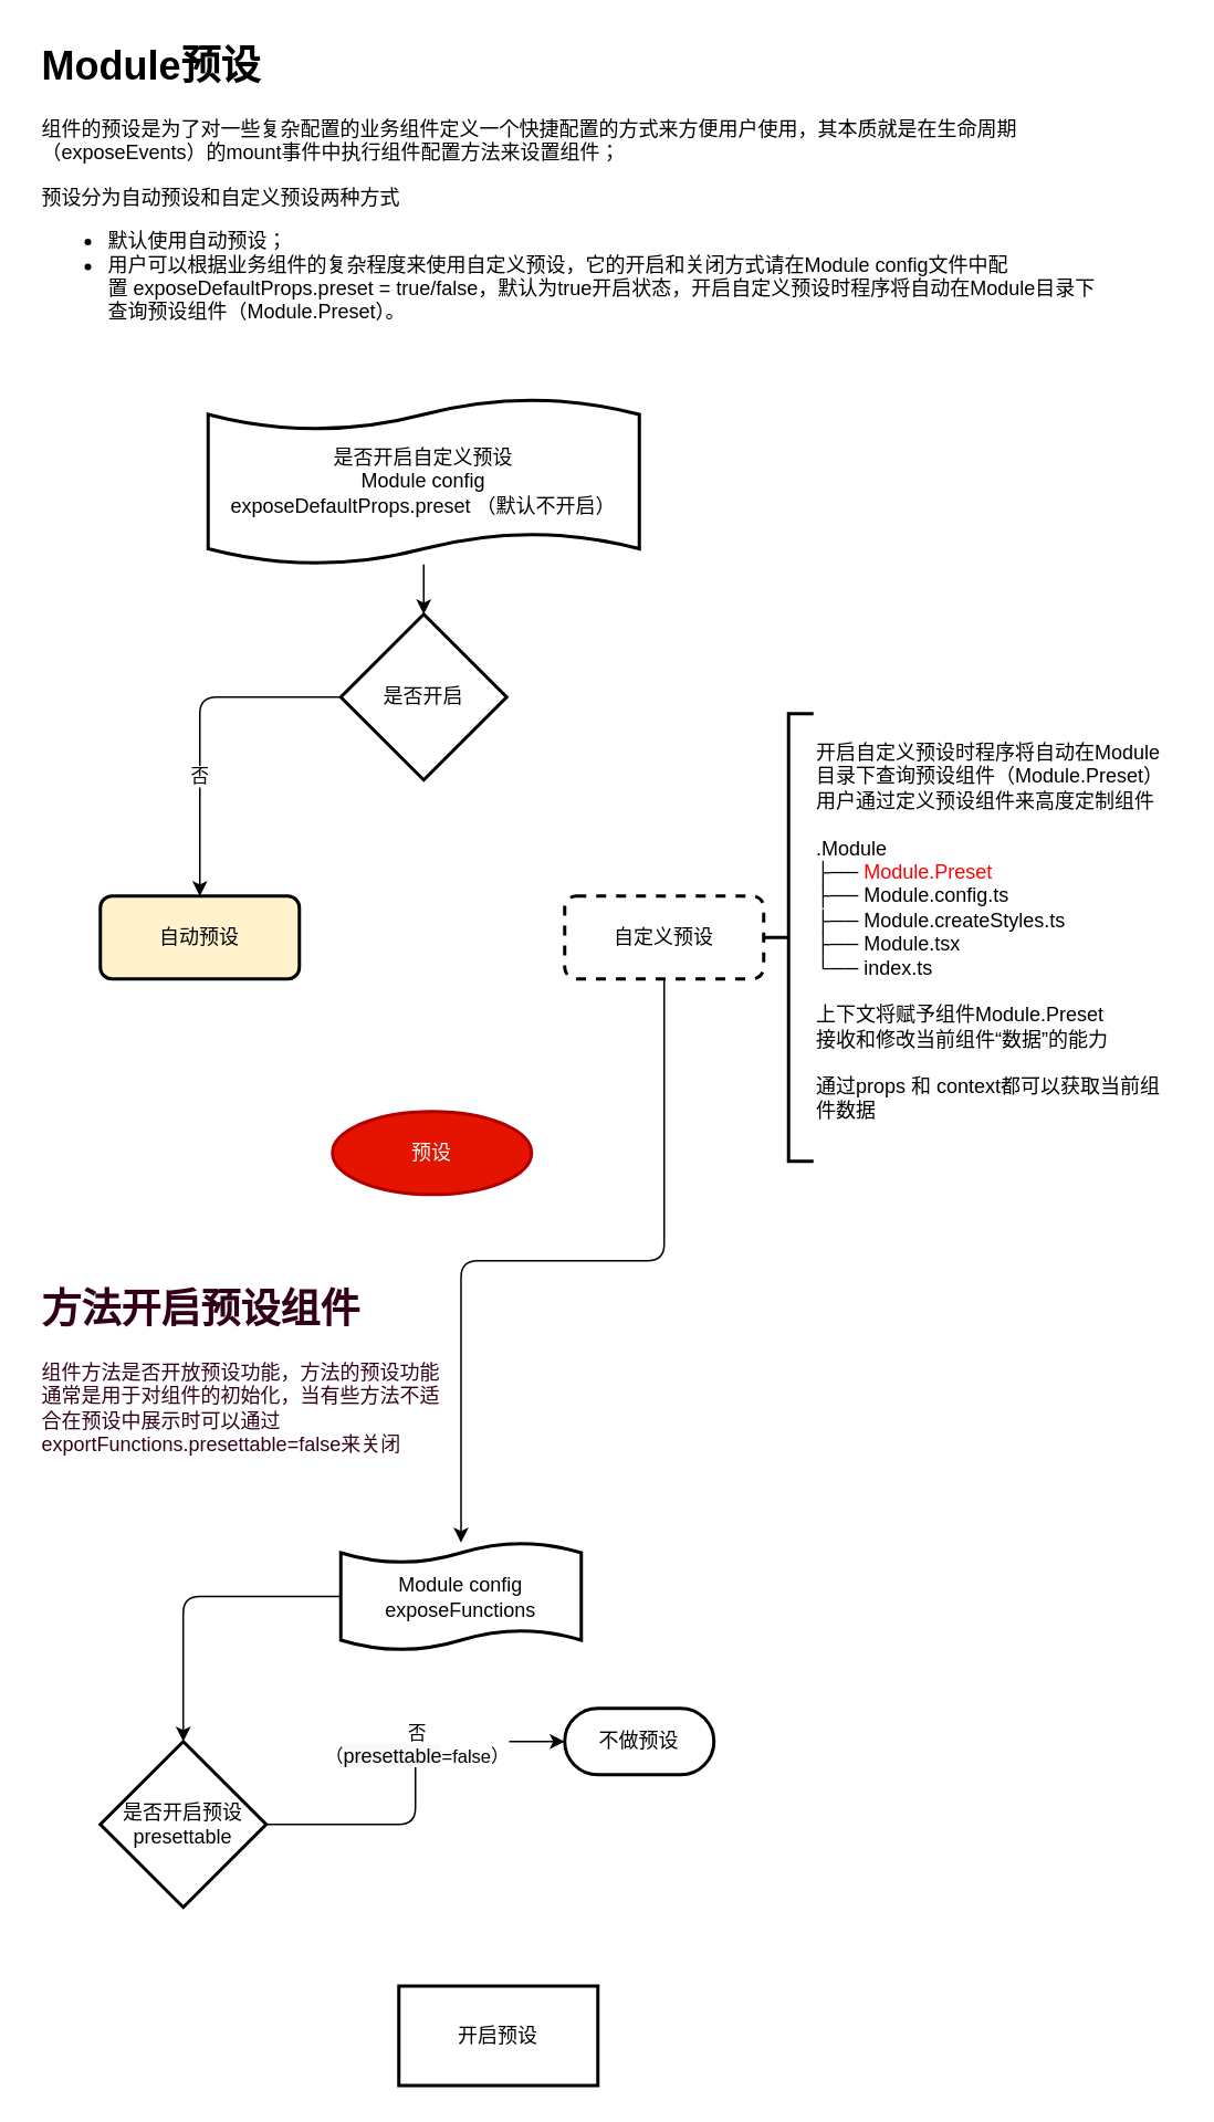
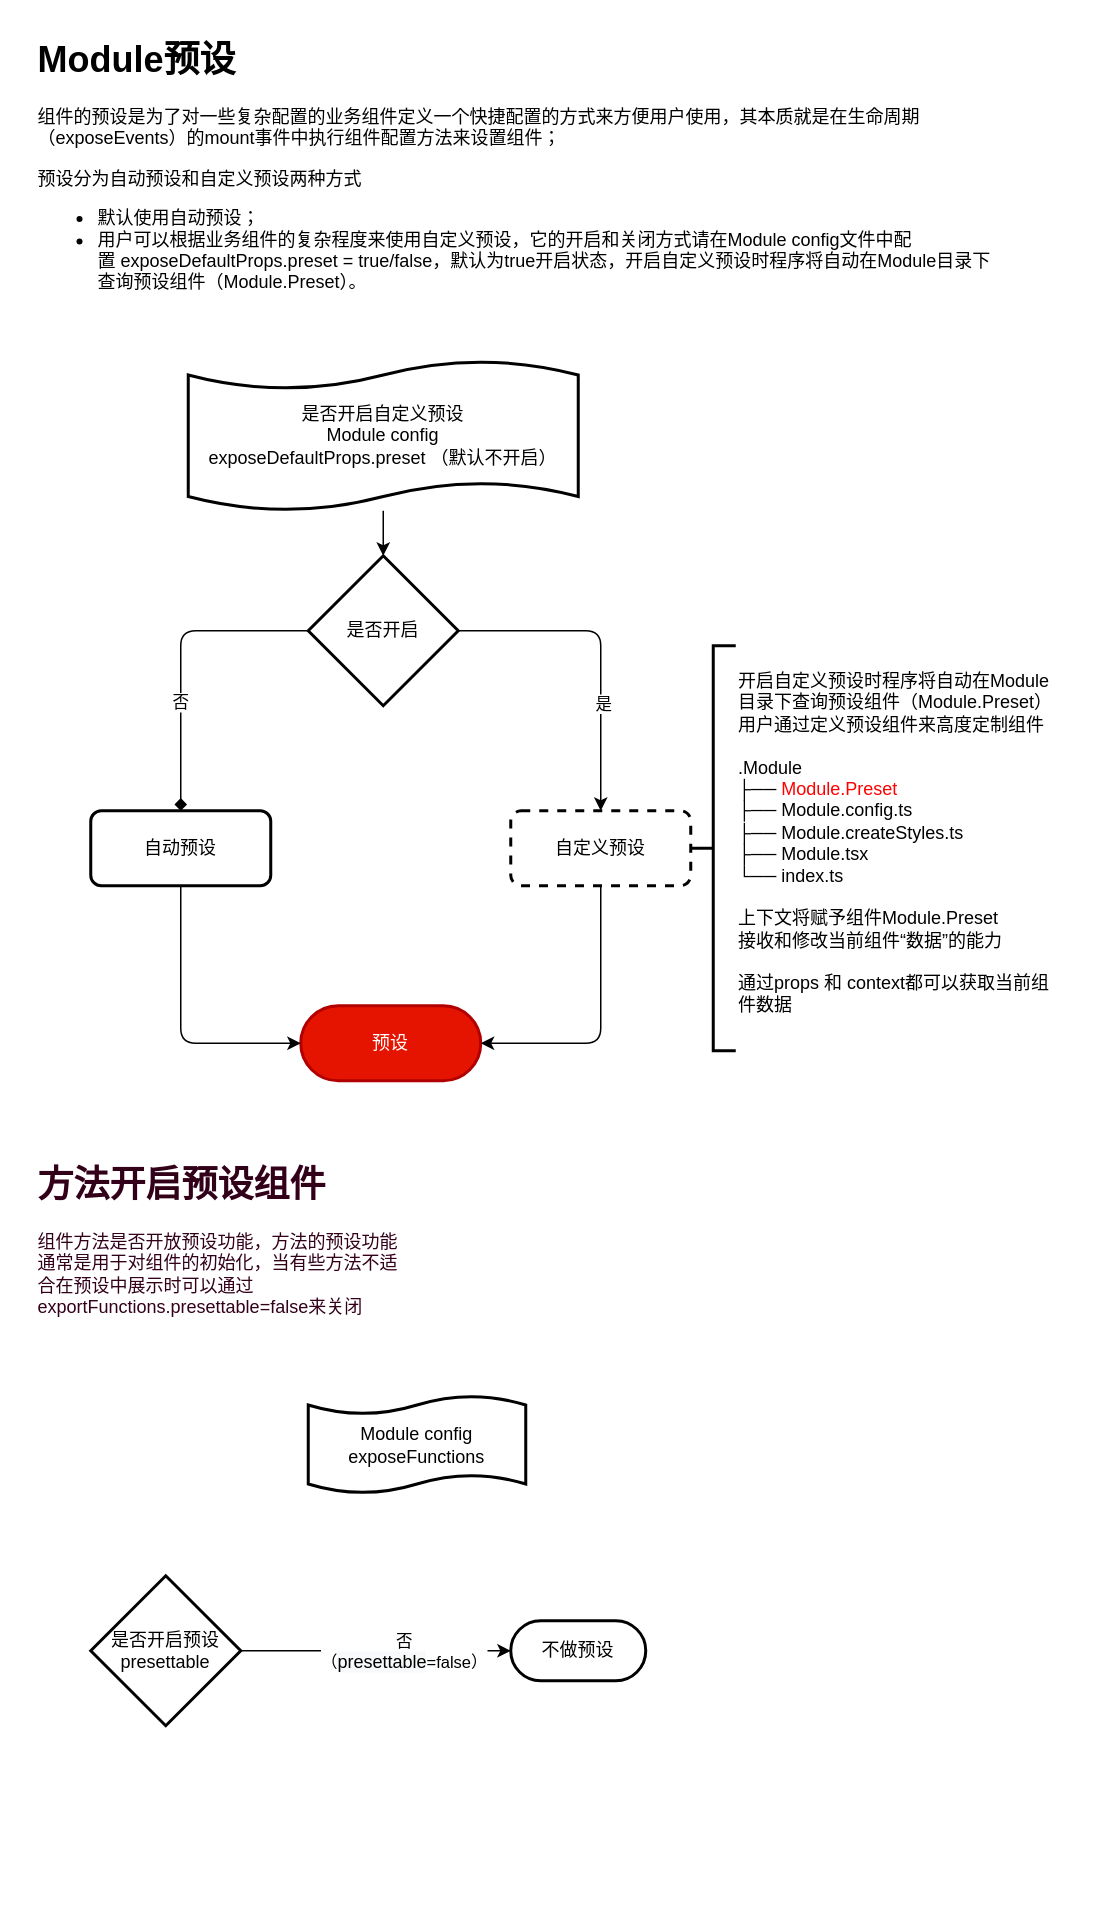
+ <mxCell id="14" style="edgeStyle=orthogonalEdgeStyle;html=1;exitX=1;exitY=0.5;exitDx=0;exitDy=0;exitPerimeter=0;entryX=0.5;entryY=0;entryDx=0;entryDy=0;strokeColor=default;" edge="1" parent="1" source="16" target="19"><mxGeometry relative="1" as="geometry" /></mxCell>
+ <mxCell id="15" value="是" style="edgeLabel;html=1;align=center;verticalAlign=middle;resizable=0;points=[];" vertex="1" connectable="0" parent="14"><mxGeometry x="0.326" y="1" relative="1" as="geometry"><mxPoint as="offset" /></mxGeometry></mxCell>
- <mxCell id="12" style="edgeStyle=orthogonalEdgeStyle;html=1;exitX=0;exitY=0.5;exitDx=0;exitDy=0;exitPerimeter=0;entryX=0.5;entryY=0;entryDx=0;entryDy=0;strokeColor=default;" edge="1" parent="1" source="16" target="21"><mxGeometry relative="1" as="geometry" /></mxCell>
+ <mxCell id="12" style="edgeStyle=orthogonalEdgeStyle;html=1;exitX=0;exitY=0.5;exitDx=0;exitDy=0;exitPerimeter=0;entryX=0.5;entryY=0;entryDx=0;entryDy=0;strokeColor=default;endArrow=diamond;" edge="1" parent="1" source="16" target="21"><mxGeometry relative="1" as="geometry" /></mxCell>
- <mxCell id="21" value="自动预设" style="rounded=1;whiteSpace=wrap;html=1;absoluteArcSize=1;arcSize=14;strokeWidth=2;fillColor=#fff2cc;" vertex="1" parent="1"><mxGeometry x="60" y="540" width="120" height="50" as="geometry" /></mxCell>
+ <mxCell id="21" value="自动预设" style="rounded=1;whiteSpace=wrap;html=1;absoluteArcSize=1;arcSize=14;strokeWidth=2;" vertex="1" parent="1"><mxGeometry x="60" y="540" width="120" height="50" as="geometry" /></mxCell>
+ <mxCell id="20" style="edgeStyle=orthogonalEdgeStyle;html=1;exitX=0.5;exitY=1;exitDx=0;exitDy=0;entryX=0;entryY=0.5;entryDx=0;entryDy=0;strokeColor=default;" edge="1" parent="1" source="21" target="17"><mxGeometry relative="1" as="geometry" /></mxCell>
- <mxCell id="17" value="预设" style="ellipse;whiteSpace=wrap;html=1;absoluteArcSize=1;arcSize=120;strokeWidth=2;fillColor=#e51400;fontColor=#ffffff;strokeColor=#B20000;" vertex="1" parent="1"><mxGeometry x="200" y="670" width="120" height="50" as="geometry" /></mxCell>
+ <mxCell id="17" value="预设" style="rounded=1;whiteSpace=wrap;html=1;absoluteArcSize=1;arcSize=120;strokeWidth=2;fillColor=#e51400;fontColor=#ffffff;strokeColor=#B20000;" vertex="1" parent="1"><mxGeometry x="200" y="670" width="120" height="50" as="geometry" /></mxCell>
- <mxCell id="18" style="edgeStyle=orthogonalEdgeStyle;html=1;exitX=0.5;exitY=1;exitDx=0;exitDy=0;strokeColor=default;" edge="1" parent="1" source="19" target="3"><mxGeometry relative="1" as="geometry" /></mxCell>
+ <mxCell id="18" style="edgeStyle=orthogonalEdgeStyle;html=1;exitX=0.5;exitY=1;exitDx=0;exitDy=0;entryX=1;entryY=0.5;entryDx=0;entryDy=0;strokeColor=default;" edge="1" parent="1" source="19" target="17"><mxGeometry relative="1" as="geometry" /></mxCell>
- <mxCell id="2" value="" style="edgeStyle=orthogonalEdgeStyle;html=1;strokeColor=default;" edge="1" parent="1" source="3" target="6"><mxGeometry relative="1" as="geometry" /></mxCell>
- <mxCell id="8" value="不做预设" style="rounded=1;whiteSpace=wrap;html=1;arcSize=50;strokeWidth=2;" vertex="1" parent="1"><mxGeometry x="340" y="1030" width="90" height="40" as="geometry" /></mxCell>
+ <mxCell id="8" value="不做预设" style="rounded=1;whiteSpace=wrap;html=1;arcSize=50;strokeWidth=2;" vertex="1" parent="1"><mxGeometry x="340" y="1080" width="90" height="40" as="geometry" /></mxCell>
- <mxCell id="7" value="开启预设" style="whiteSpace=wrap;html=1;strokeWidth=2;" vertex="1" parent="1"><mxGeometry x="240" y="1197.5" width="120" height="60" as="geometry" /></mxCell>
